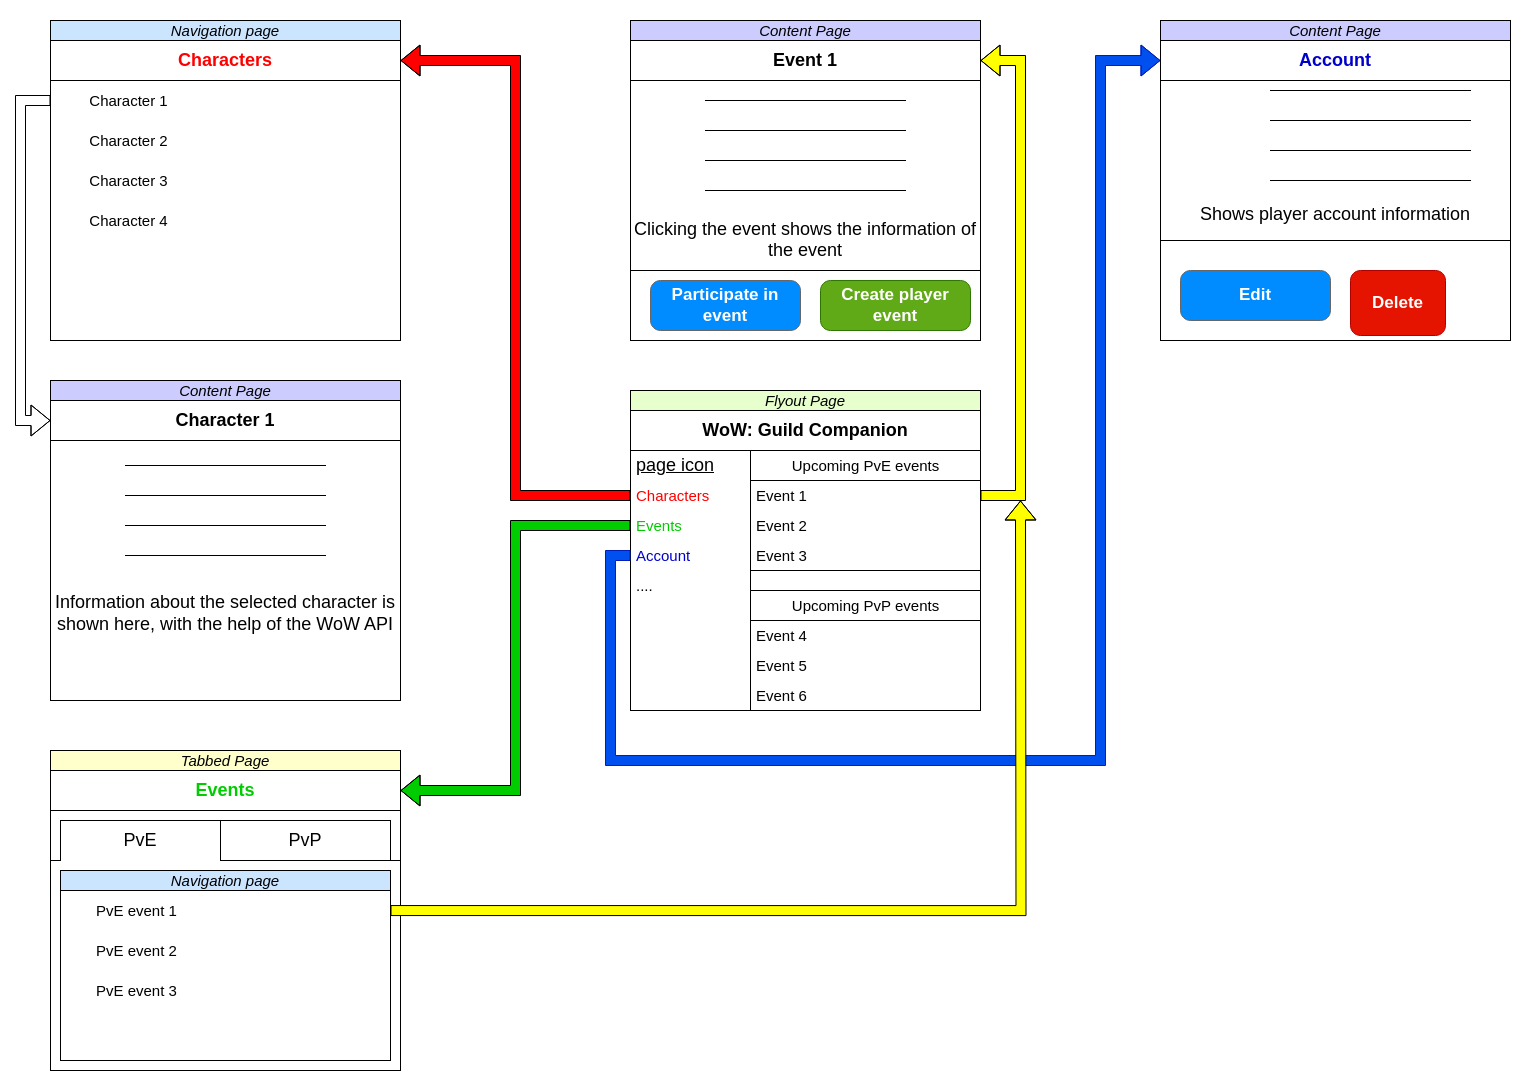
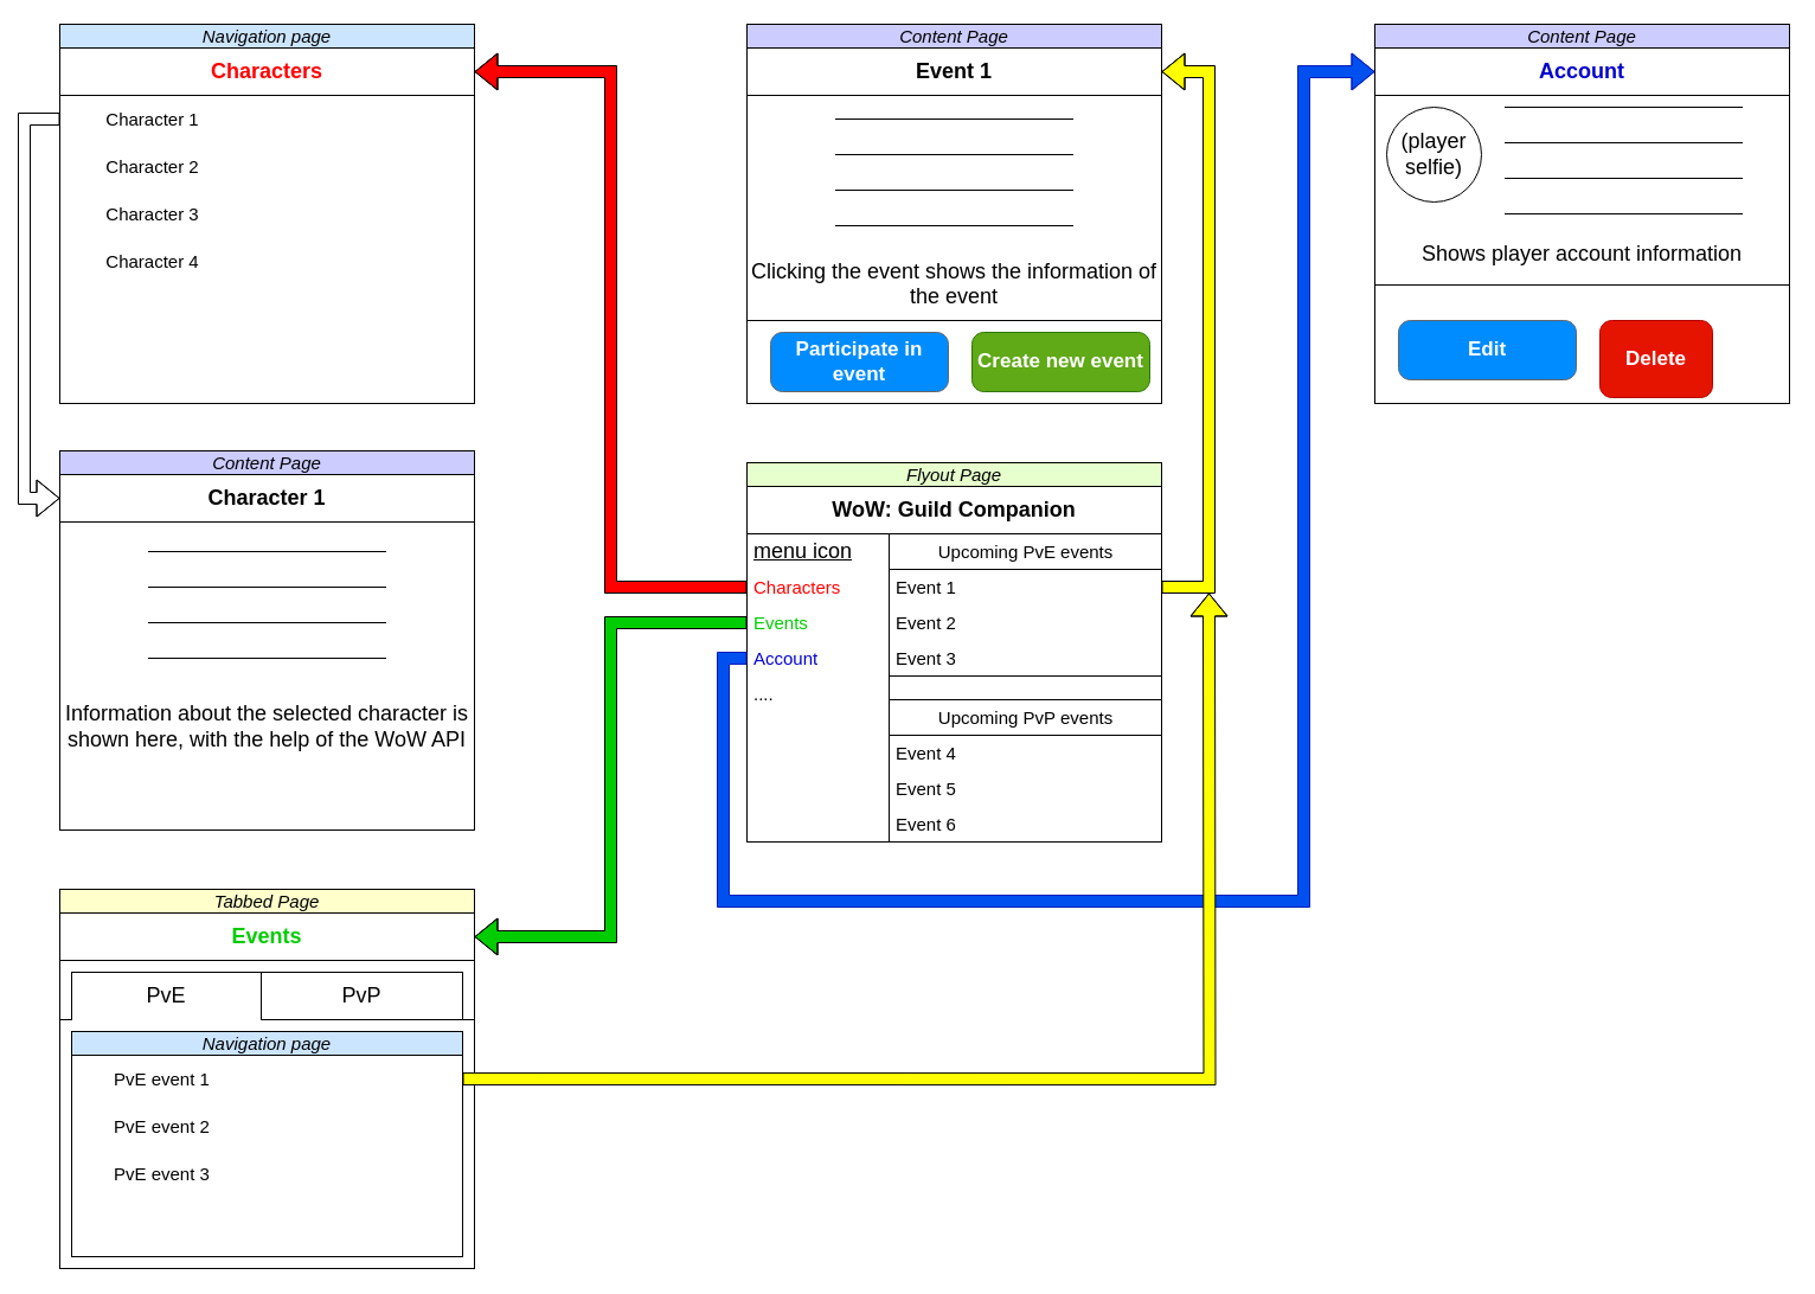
+ <mxCell id="58" value="(player selfie)" style="ellipse;whiteSpace=wrap;html=1;aspect=fixed;shadow=0;glass=0;labelBackgroundColor=none;sketch=0;fontSize=18;align=center;verticalAlign=middle;" vertex="1" parent="1"><mxGeometry x="1170" y="90" width="80" height="80" as="geometry" /></mxCell>
- <mxCell id="65" value="Create player event" style="strokeWidth=1;shadow=0;dashed=0;align=center;html=1;shape=mxgraph.mockup.buttons.button;strokeColor=#2D7600;fontColor=#ffffff;mainText=;buttonStyle=round;fontSize=17;fontStyle=1;fillColor=#60a917;whiteSpace=wrap;glass=0;labelBackgroundColor=none;sketch=0;" vertex="1" parent="1"><mxGeometry x="820" y="280" width="150" height="50" as="geometry" /></mxCell>
+ <mxCell id="65" value="Create new event" style="strokeWidth=1;shadow=0;dashed=0;align=center;html=1;shape=mxgraph.mockup.buttons.button;strokeColor=#2D7600;fontColor=#ffffff;mainText=;buttonStyle=round;fontSize=17;fontStyle=1;fillColor=#60a917;whiteSpace=wrap;glass=0;labelBackgroundColor=none;sketch=0;" vertex="1" parent="1"><mxGeometry x="820" y="280" width="150" height="50" as="geometry" /></mxCell>
- <mxCell id="20" value="&lt;u&gt;page icon&lt;/u&gt;" style="text;strokeColor=none;fillColor=none;align=left;verticalAlign=middle;spacingLeft=4;spacingRight=4;overflow=hidden;points=[[0,0.5],[1,0.5]];portConstraint=eastwest;rotatable=0;shadow=0;glass=0;labelBackgroundColor=none;sketch=0;fontSize=18;html=1;" vertex="1" parent="1"><mxGeometry x="630" y="450" width="120" height="30" as="geometry" /></mxCell>
+ <mxCell id="20" value="&lt;u&gt;menu icon&lt;/u&gt;" style="text;strokeColor=none;fillColor=none;align=left;verticalAlign=middle;spacingLeft=4;spacingRight=4;overflow=hidden;points=[[0,0.5],[1,0.5]];portConstraint=eastwest;rotatable=0;shadow=0;glass=0;labelBackgroundColor=none;sketch=0;fontSize=18;html=1;" vertex="1" parent="1"><mxGeometry x="630" y="450" width="120" height="30" as="geometry" /></mxCell>
